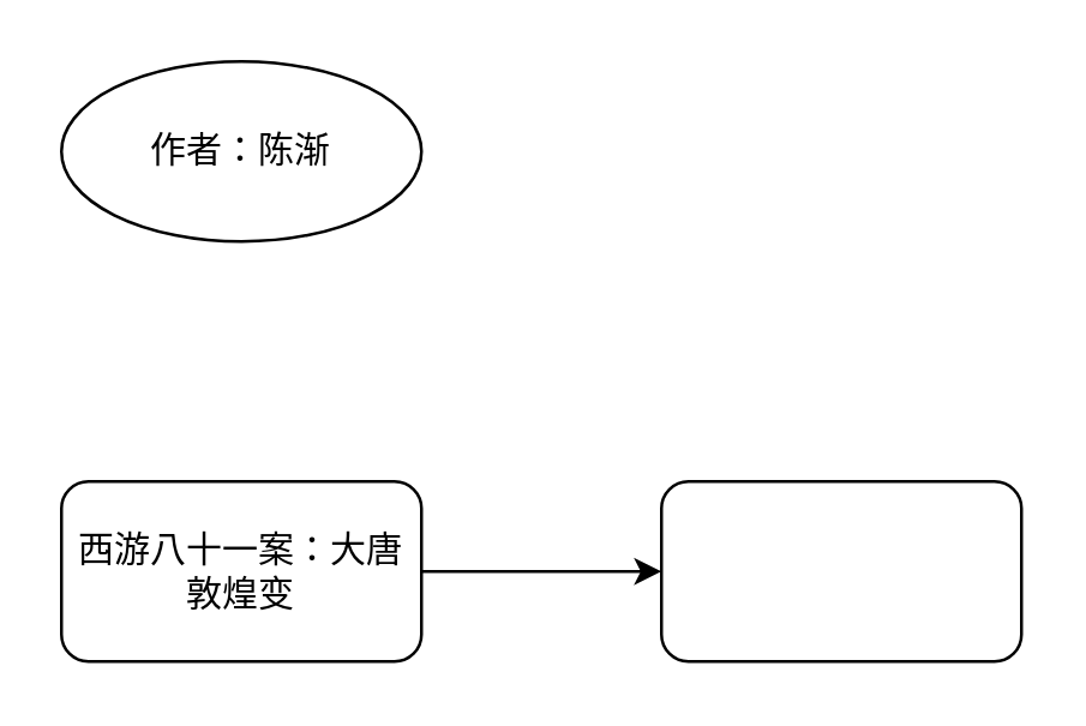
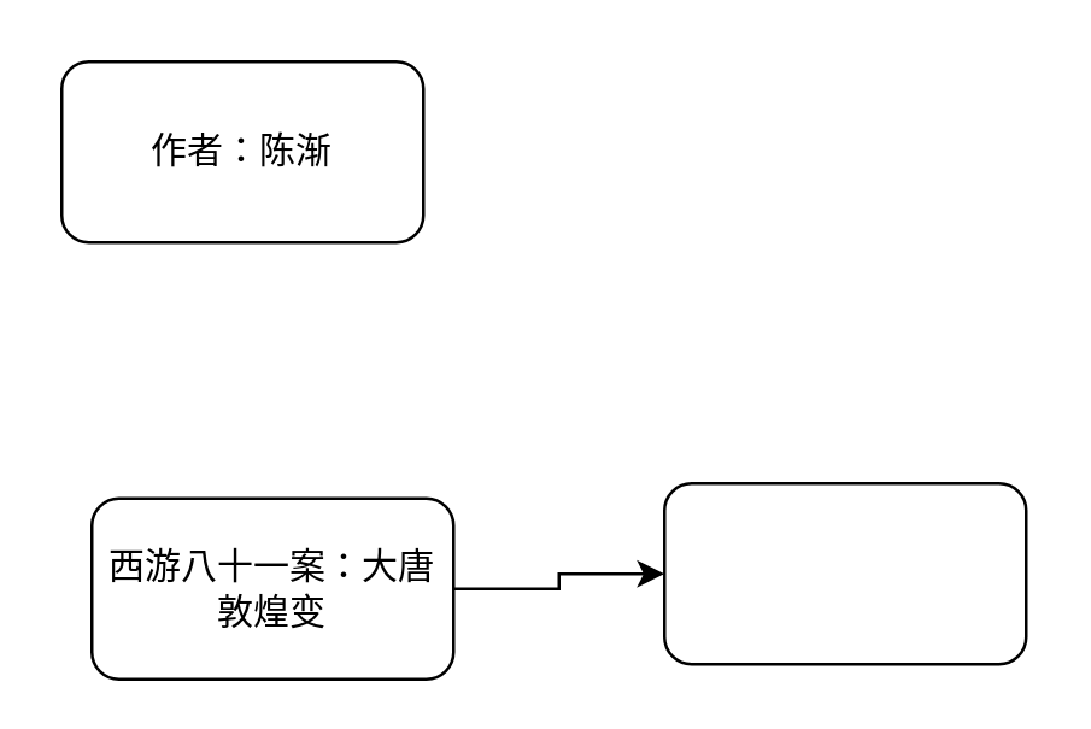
- <mxCell id="4" value="作者：陈渐" style="ellipse;whiteSpace=wrap;html=1;" parent="1" vertex="1"><mxGeometry x="20" y="20" width="120" height="60" as="geometry" /></mxCell>
+ <mxCell id="4" value="作者：陈渐" style="whiteSpace=wrap;html=1;rounded=1;" parent="1" vertex="1"><mxGeometry x="20" y="20" width="120" height="60" as="geometry" /></mxCell>
- <mxCell id="3" value="西游八十一案：大唐敦煌变" style="rounded=1;whiteSpace=wrap;html=1;" parent="1" vertex="1"><mxGeometry x="20" y="160" width="120" height="60" as="geometry" /></mxCell>
+ <mxCell id="3" value="西游八十一案：大唐敦煌变" style="rounded=1;whiteSpace=wrap;html=1;" parent="1" vertex="1"><mxGeometry x="30" y="165" width="120" height="60" as="geometry" /></mxCell>
